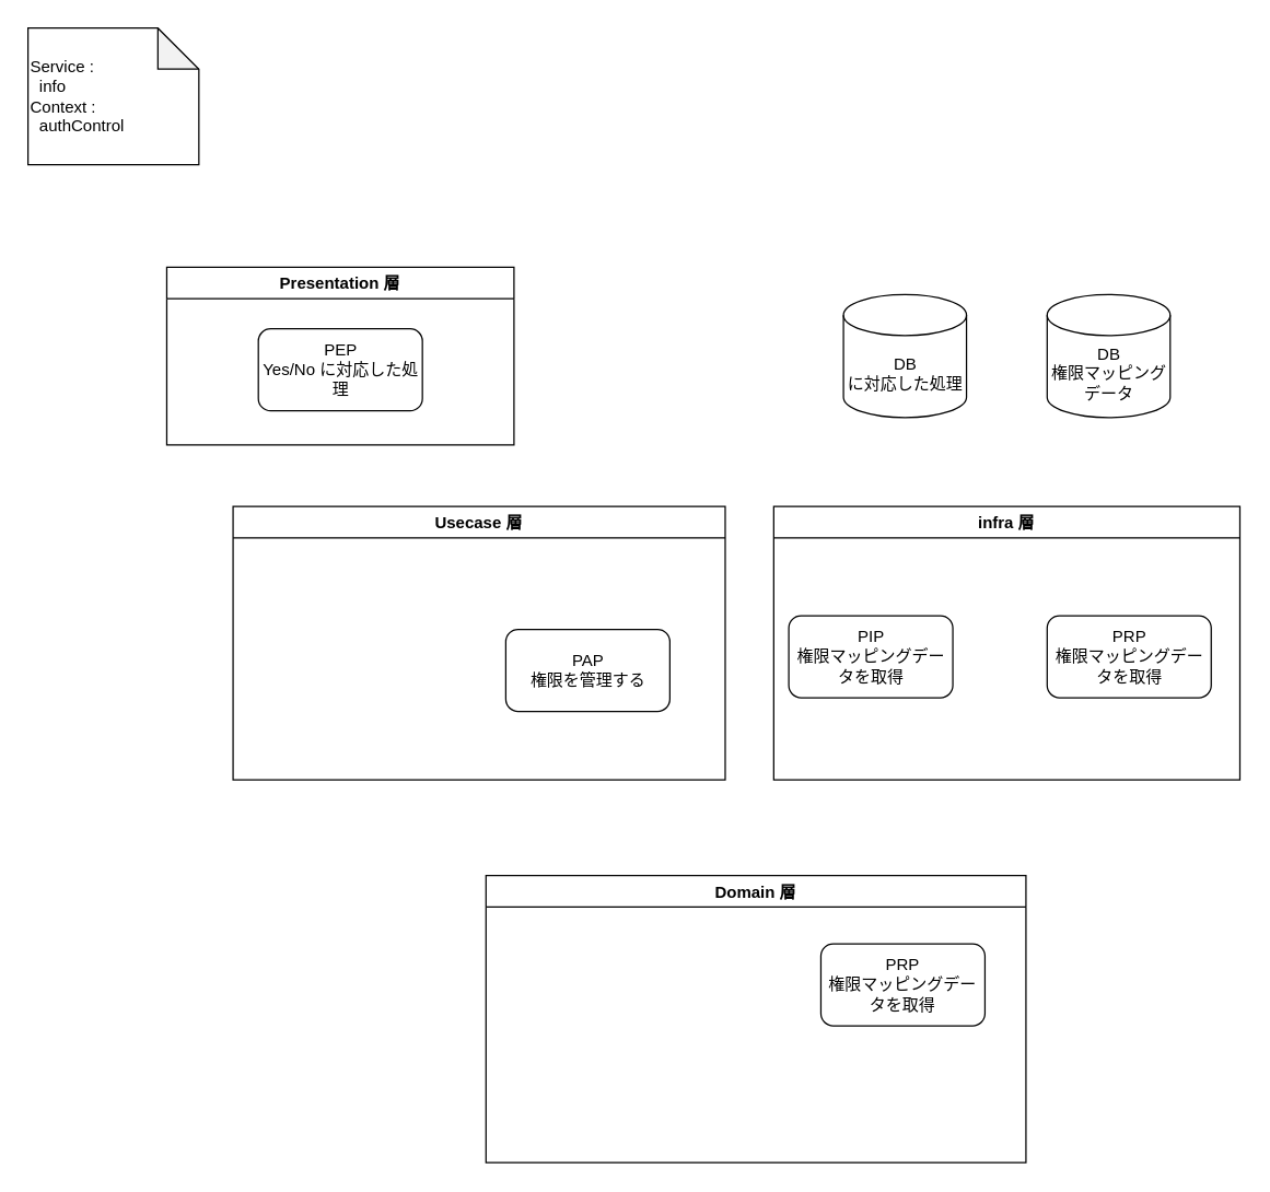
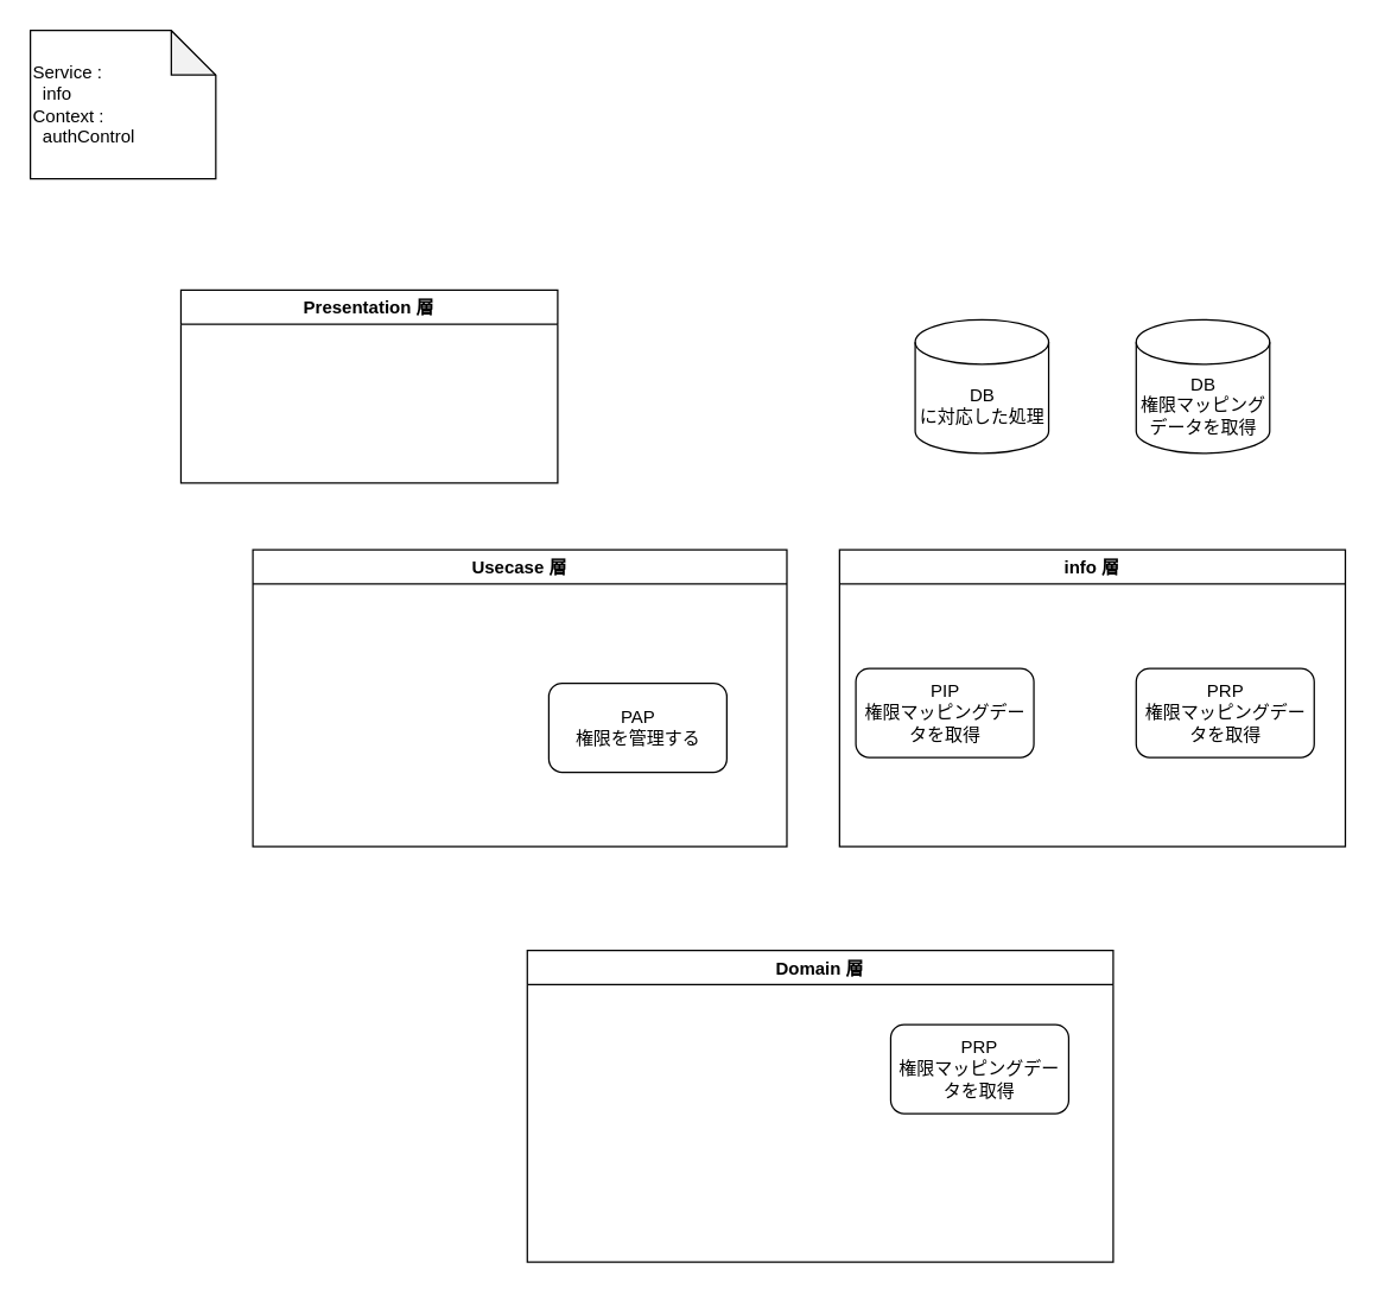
- <mxCell id="13" value="PEP&lt;br&gt;Yes/No に対応した処理" style="rounded=1;whiteSpace=wrap;html=1;fillColor=none;" parent="10" vertex="1"><mxGeometry x="67" y="45" width="120" height="60" as="geometry" /></mxCell>
- <mxCell id="3" value="DB&lt;br&gt;権限マッピングデータ" style="shape=cylinder3;whiteSpace=wrap;html=1;boundedLbl=1;backgroundOutline=1;size=15;fillColor=none;" parent="1" vertex="1"><mxGeometry x="765.5" y="215" width="90" height="90" as="geometry" /></mxCell>
+ <mxCell id="3" value="DB&lt;br&gt;権限マッピングデータを取得" style="shape=cylinder3;whiteSpace=wrap;html=1;boundedLbl=1;backgroundOutline=1;size=15;fillColor=none;" parent="1" vertex="1"><mxGeometry x="765.5" y="215" width="90" height="90" as="geometry" /></mxCell>
- <mxCell id="5" value="infra 層" style="swimlane;fillColor=none;" parent="1" vertex="1"><mxGeometry x="565.5" y="370" width="341" height="200" as="geometry"><mxRectangle x="611" y="280" width="70" height="23" as="alternateBounds" /></mxGeometry></mxCell>
+ <mxCell id="5" value="info 層" style="swimlane;fillColor=none;" parent="1" vertex="1"><mxGeometry x="565.5" y="370" width="341" height="200" as="geometry"><mxRectangle x="611" y="280" width="70" height="23" as="alternateBounds" /></mxGeometry></mxCell>
